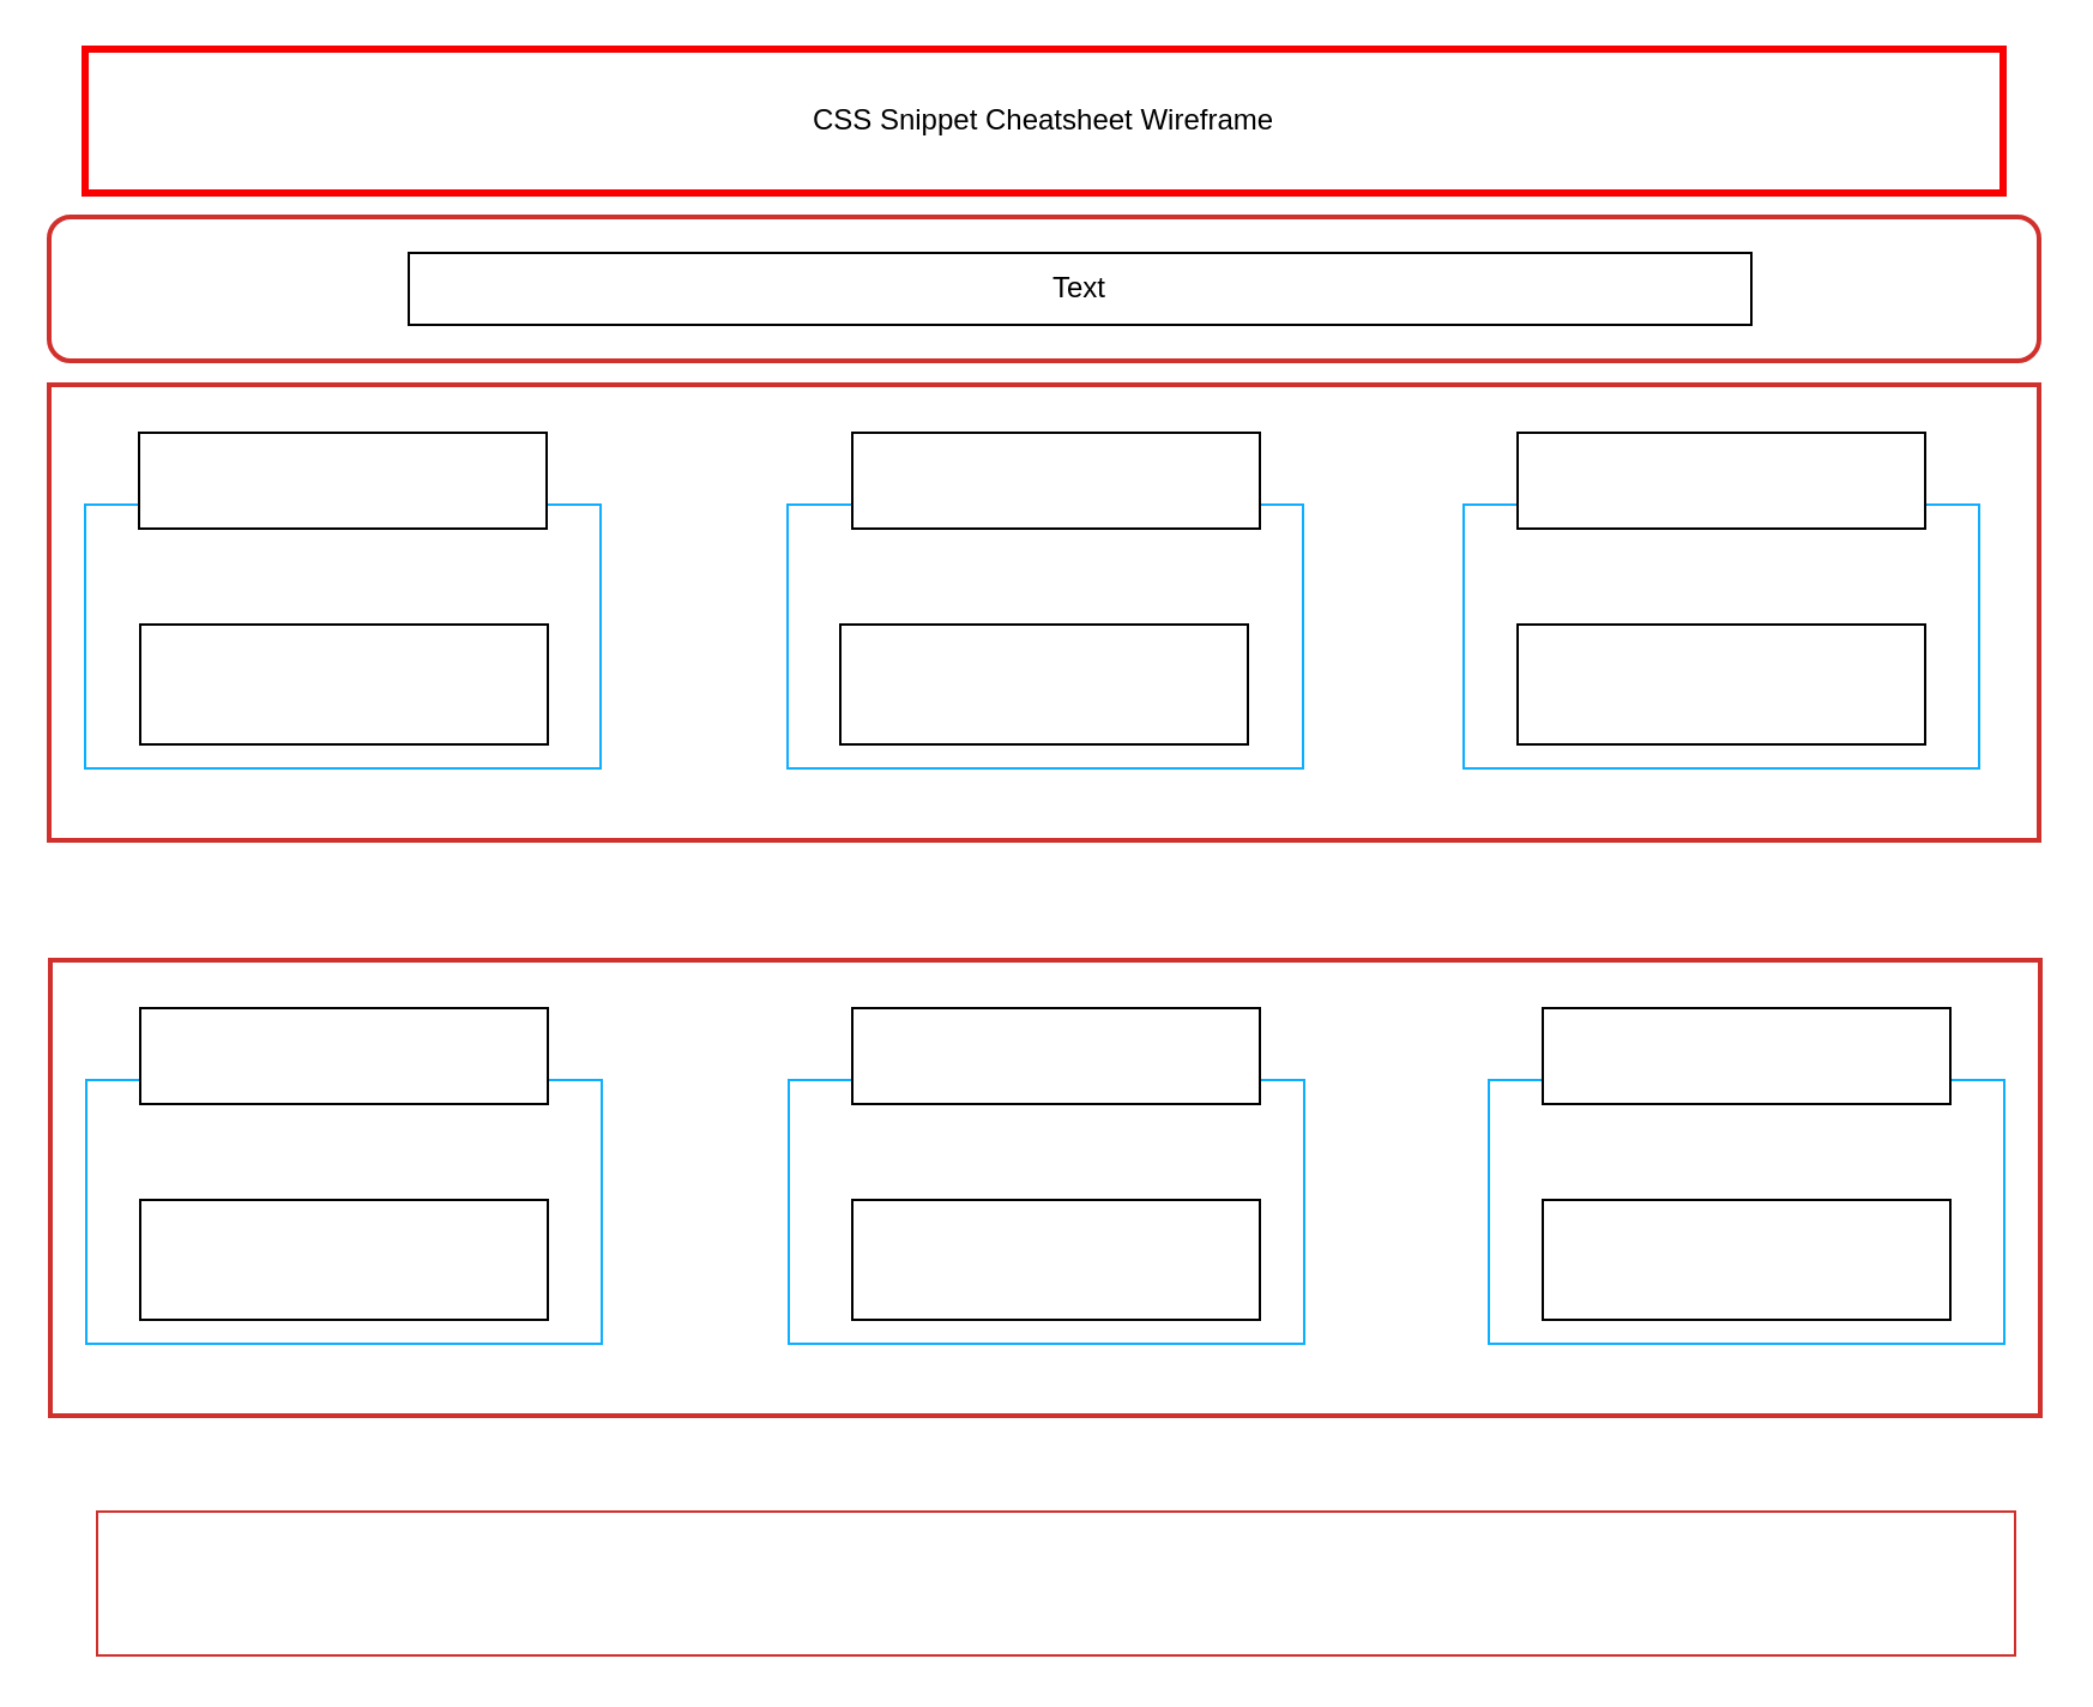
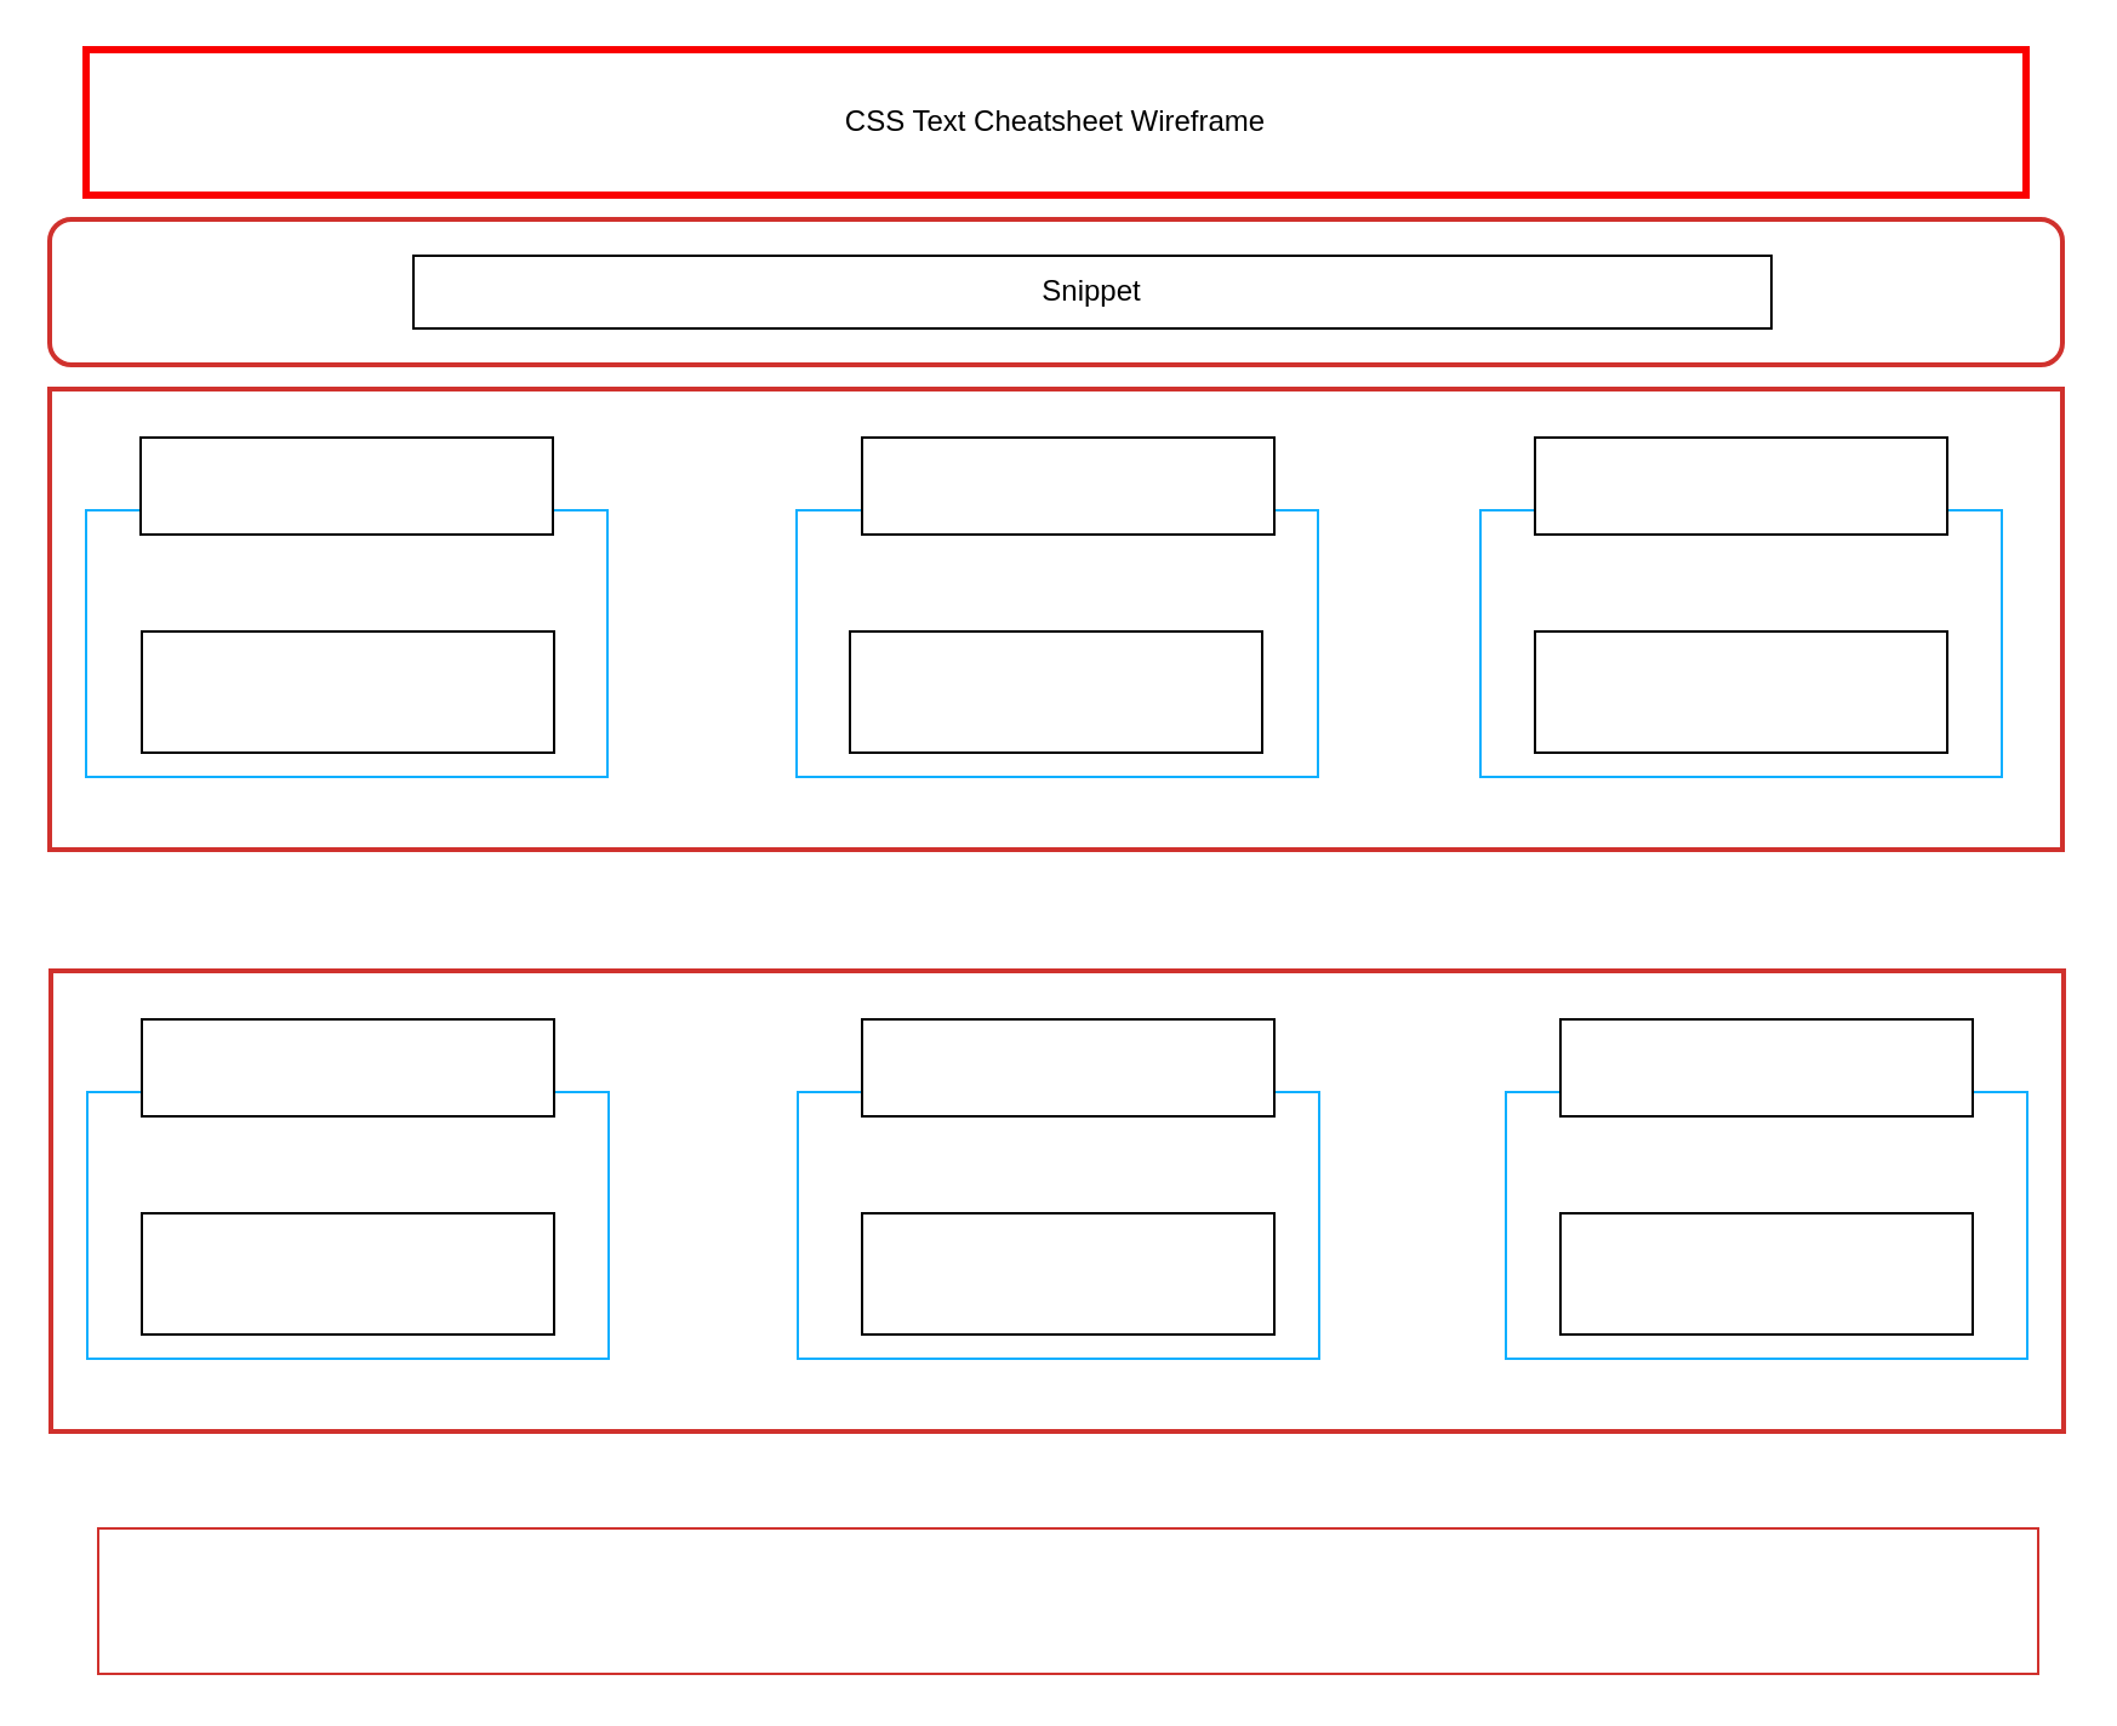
- <mxCell id="5" value="CSS Snippet Cheatsheet Wireframe" style="text;html=1;align=center;verticalAlign=middle;whiteSpace=wrap;rounded=0;" vertex="1" parent="1"><mxGeometry x="115" y="35" width="640" height="30" as="geometry" /></mxCell>
+ <mxCell id="5" value="CSS Text Cheatsheet Wireframe" style="text;html=1;align=center;verticalAlign=middle;whiteSpace=wrap;rounded=0;" vertex="1" parent="1"><mxGeometry x="115" y="35" width="640" height="30" as="geometry" /></mxCell>
- <mxCell id="7" value="Text" style="text;html=1;align=center;verticalAlign=middle;whiteSpace=wrap;rounded=0;strokeColor=none;" vertex="1" parent="1"><mxGeometry x="170" y="105" width="560" height="30" as="geometry" /></mxCell>
+ <mxCell id="7" value="Snippet" style="text;html=1;align=center;verticalAlign=middle;whiteSpace=wrap;rounded=0;strokeColor=none;" vertex="1" parent="1"><mxGeometry x="170" y="105" width="560" height="30" as="geometry" /></mxCell>
